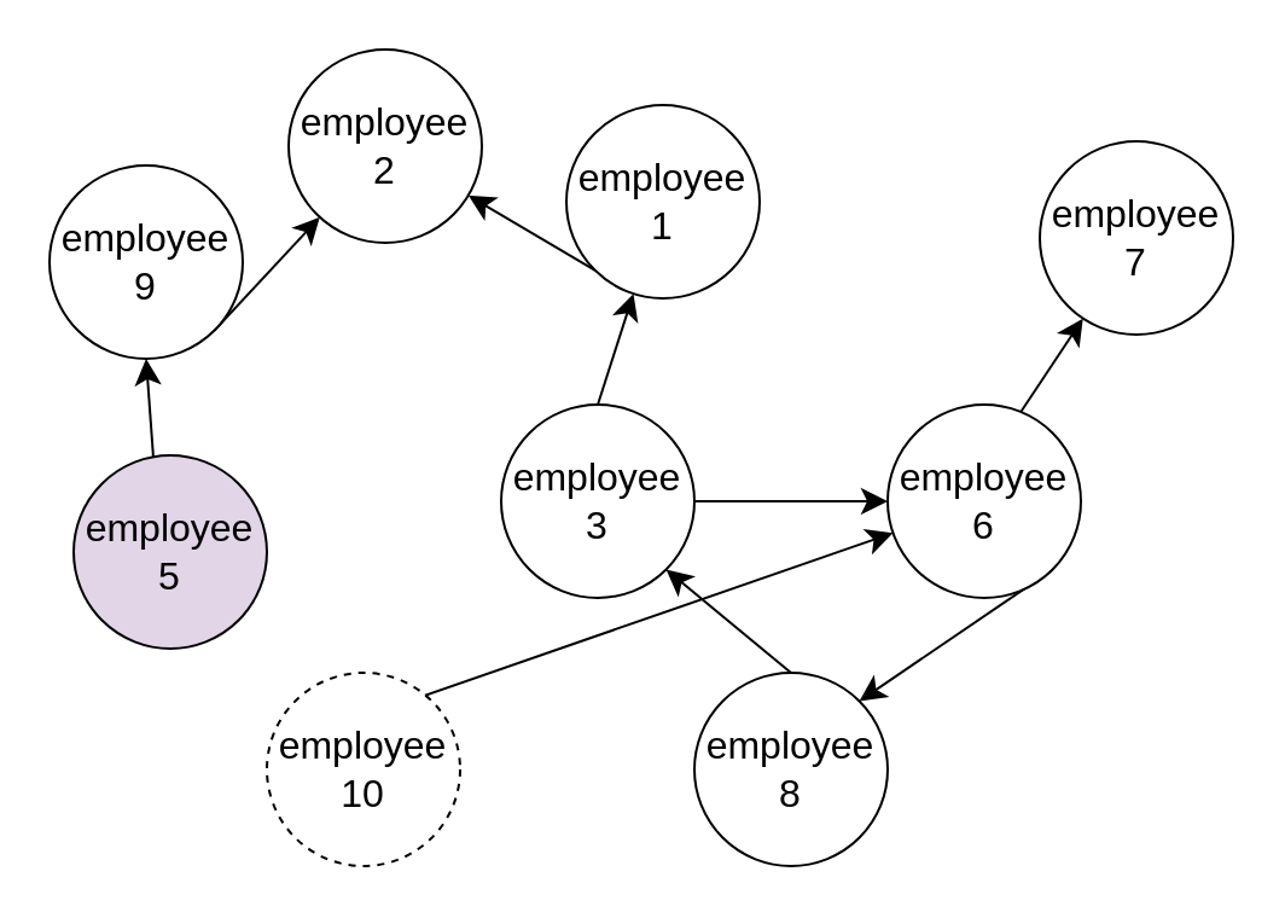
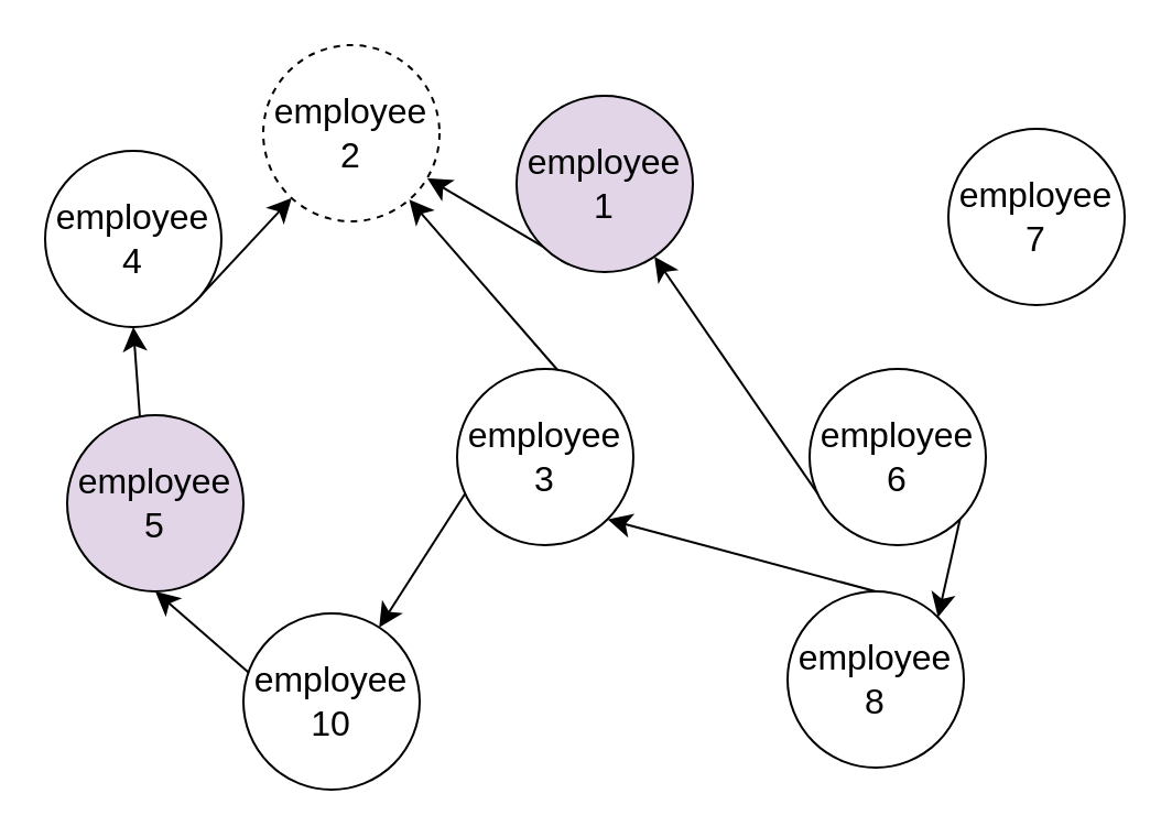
- <mxCell id="4" value="&lt;font style=&quot;font-size: 16px;&quot;&gt;employee 2&lt;/font&gt;" style="ellipse;whiteSpace=wrap;html=1;aspect=fixed;" vertex="1" parent="1"><mxGeometry x="119" y="20" width="80" height="80" as="geometry" /></mxCell>
+ <mxCell id="4" value="&lt;font style=&quot;font-size: 16px;&quot;&gt;employee 2&lt;/font&gt;" style="ellipse;whiteSpace=wrap;html=1;aspect=fixed;dashed=1;" vertex="1" parent="1"><mxGeometry x="119" y="20" width="80" height="80" as="geometry" /></mxCell>
- <mxCell id="3" value="&lt;font style=&quot;font-size: 16px;&quot;&gt;employee 1&lt;/font&gt;" style="ellipse;whiteSpace=wrap;html=1;aspect=fixed;" vertex="1" parent="1"><mxGeometry x="234" y="43" width="80" height="80" as="geometry" /></mxCell>
+ <mxCell id="3" value="&lt;font style=&quot;font-size: 16px;&quot;&gt;employee 1&lt;/font&gt;" style="ellipse;whiteSpace=wrap;html=1;aspect=fixed;fillColor=#e1d5e7;" vertex="1" parent="1"><mxGeometry x="234" y="43" width="80" height="80" as="geometry" /></mxCell>
- <mxCell id="9" value="&lt;font style=&quot;font-size: 16px;&quot;&gt;employee 9&lt;/font&gt;" style="ellipse;whiteSpace=wrap;html=1;aspect=fixed;" vertex="1" parent="1"><mxGeometry x="20" y="68" width="80" height="80" as="geometry" /></mxCell>
+ <mxCell id="9" value="&lt;font style=&quot;font-size: 16px;&quot;&gt;employee 4&lt;/font&gt;" style="ellipse;whiteSpace=wrap;html=1;aspect=fixed;" vertex="1" parent="1"><mxGeometry x="20" y="68" width="80" height="80" as="geometry" /></mxCell>
- <mxCell id="5" style="edgeStyle=none;curved=1;rounded=0;orthogonalLoop=1;jettySize=auto;html=1;exitX=0.5;exitY=0;exitDx=0;exitDy=0;fontSize=12;startSize=8;endSize=8;" edge="1" parent="1" source="7" target="3"><mxGeometry relative="1" as="geometry" /></mxCell>
+ <mxCell id="5" style="edgeStyle=none;curved=1;rounded=0;orthogonalLoop=1;jettySize=auto;html=1;exitX=0.5;exitY=0;exitDx=0;exitDy=0;fontSize=12;startSize=8;endSize=8;" edge="1" parent="1" source="7" target="19"><mxGeometry relative="1" as="geometry" /></mxCell>
- <mxCell id="12" style="edgeStyle=none;curved=1;rounded=0;orthogonalLoop=1;jettySize=auto;html=1;exitX=0;exitY=1;exitDx=0;exitDy=0;fontSize=12;startSize=8;endSize=8;" edge="1" parent="1" source="14" target="15"><mxGeometry relative="1" as="geometry" /></mxCell>
+ <mxCell id="12" style="edgeStyle=none;curved=1;rounded=0;orthogonalLoop=1;jettySize=auto;html=1;exitX=0;exitY=1;exitDx=0;exitDy=0;fontSize=12;startSize=8;endSize=8;" edge="1" parent="1" source="14" target="3"><mxGeometry relative="1" as="geometry" /></mxCell>
- <mxCell id="6" style="edgeStyle=none;curved=1;rounded=0;orthogonalLoop=1;jettySize=auto;html=1;exitX=1;exitY=0.5;exitDx=0;exitDy=0;fontSize=12;startSize=8;endSize=8;" edge="1" parent="1" source="7" target="14"><mxGeometry relative="1" as="geometry" /></mxCell>
+ <mxCell id="6" style="edgeStyle=none;curved=1;rounded=0;orthogonalLoop=1;jettySize=auto;html=1;exitX=1;exitY=0.5;exitDx=0;exitDy=0;fontSize=12;startSize=8;endSize=8;" edge="1" parent="1" source="7" target="4"><mxGeometry relative="1" as="geometry" /></mxCell>
- <mxCell id="18" style="edgeStyle=none;curved=1;rounded=0;orthogonalLoop=1;jettySize=auto;html=1;fontSize=12;startSize=8;endSize=8;exitX=0.075;exitY=0.375;exitDx=0;exitDy=0;exitPerimeter=0;" edge="1" parent="1" source="19" target="14"><mxGeometry relative="1" as="geometry"><mxPoint x="150" y="298" as="sourcePoint" /></mxGeometry></mxCell>
+ <mxCell id="18" style="edgeStyle=none;curved=1;rounded=0;orthogonalLoop=1;jettySize=auto;html=1;entryX=0.5;entryY=1;entryDx=0;entryDy=0;fontSize=12;startSize=8;endSize=8;exitX=0.075;exitY=0.375;exitDx=0;exitDy=0;exitPerimeter=0;" edge="1" parent="1" source="19" target="11"><mxGeometry relative="1" as="geometry"><mxPoint x="150" y="298" as="sourcePoint" /></mxGeometry></mxCell>
- <mxCell id="19" value="&lt;font style=&quot;font-size: 16px;&quot;&gt;employee 10&lt;/font&gt;" style="ellipse;whiteSpace=wrap;html=1;aspect=fixed;dashed=1;" vertex="1" parent="1"><mxGeometry x="110" y="278" width="80" height="80" as="geometry" /></mxCell>
+ <mxCell id="19" value="&lt;font style=&quot;font-size: 16px;&quot;&gt;employee 10&lt;/font&gt;" style="ellipse;whiteSpace=wrap;html=1;aspect=fixed;" vertex="1" parent="1"><mxGeometry x="110" y="278" width="80" height="80" as="geometry" /></mxCell>
- <mxCell id="17" value="&lt;font style=&quot;font-size: 16px;&quot;&gt;employee 8&lt;/font&gt;" style="ellipse;whiteSpace=wrap;html=1;aspect=fixed;" vertex="1" parent="1"><mxGeometry x="287" y="278" width="80" height="80" as="geometry" /></mxCell>
+ <mxCell id="17" value="&lt;font style=&quot;font-size: 16px;&quot;&gt;employee 8&lt;/font&gt;" style="ellipse;whiteSpace=wrap;html=1;aspect=fixed;" vertex="1" parent="1"><mxGeometry x="357" y="268" width="80" height="80" as="geometry" /></mxCell>
